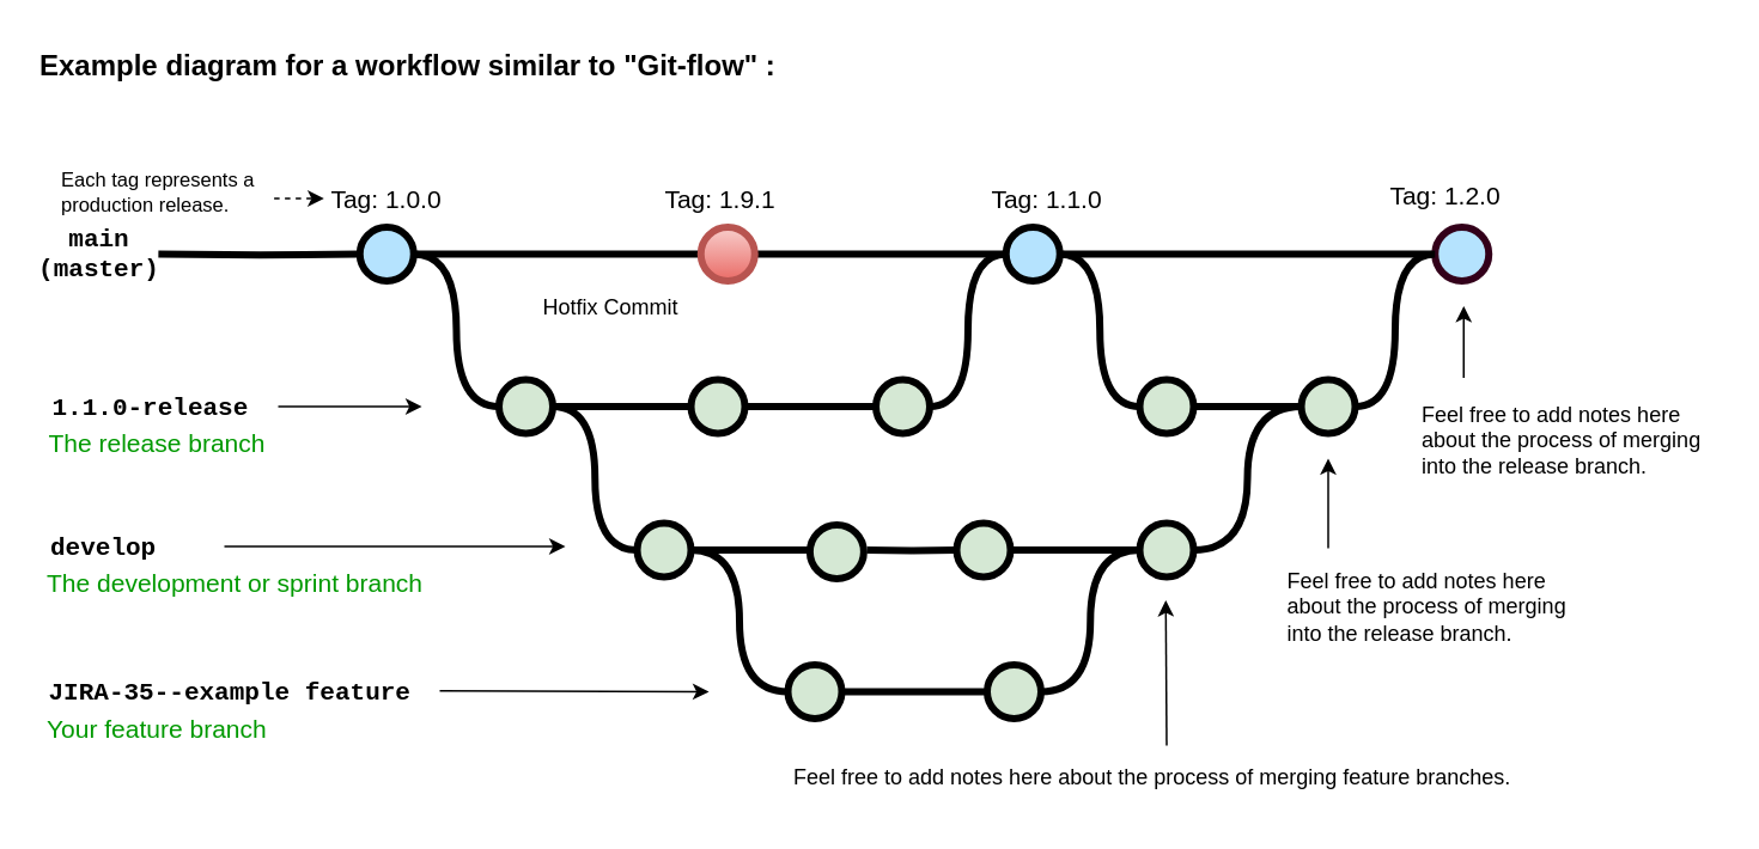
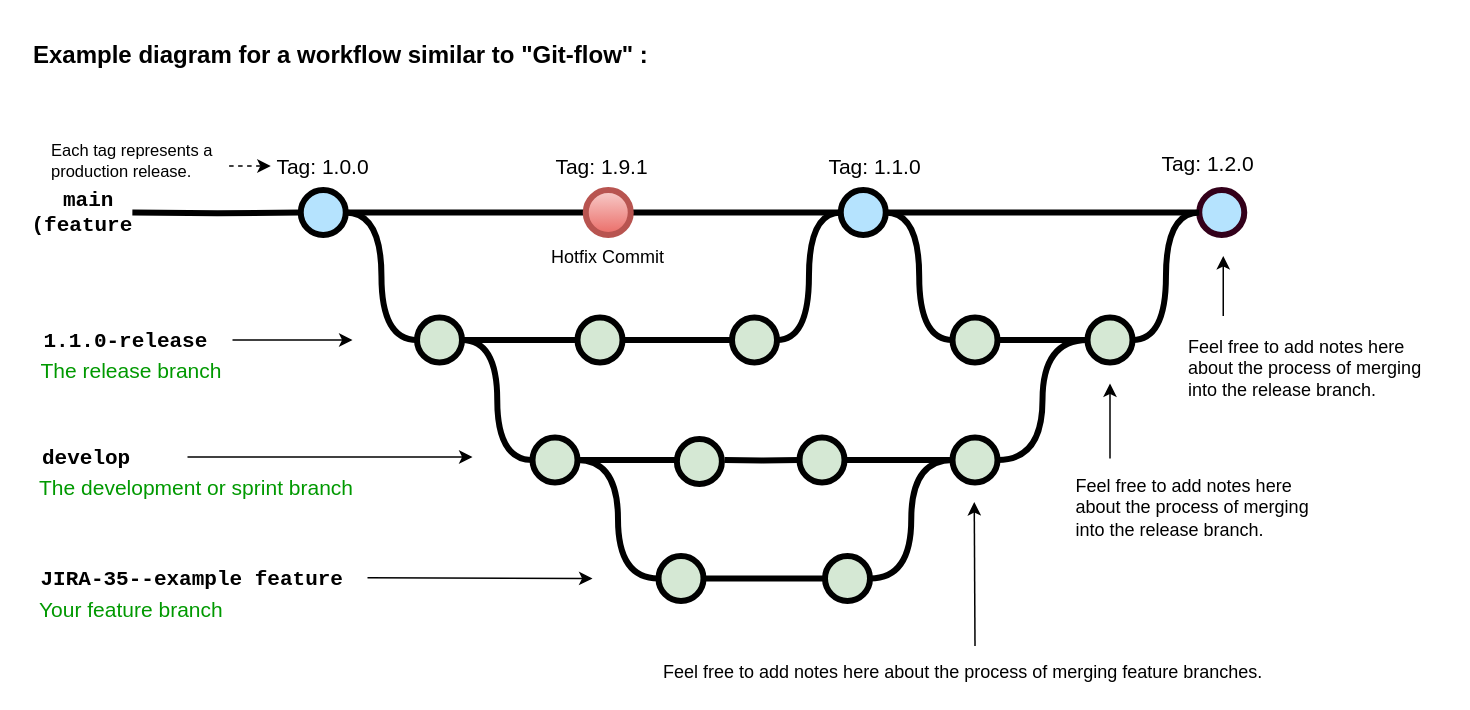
- <mxCell id="11" value="main&lt;br&gt;(master)" style="text;html=1;strokeColor=none;fillColor=none;align=center;verticalAlign=middle;whiteSpace=wrap;overflow=hidden;fontSize=14;fontStyle=1;fontFamily=Courier New;" parent="1" vertex="1"><mxGeometry x="20" y="120" width="70" height="42" as="geometry" /></mxCell>
+ <mxCell id="11" value="main&lt;br&gt;(feature)" style="text;html=1;strokeColor=none;fillColor=none;align=center;verticalAlign=middle;whiteSpace=wrap;overflow=hidden;fontSize=14;fontStyle=1;fontFamily=Courier New;" parent="1" vertex="1"><mxGeometry x="20" y="120" width="70" height="42" as="geometry" /></mxCell>
- <mxCell id="2" value="Hotfix Commit" style="text;html=1;strokeColor=none;fillColor=none;align=center;verticalAlign=middle;whiteSpace=wrap;overflow=hidden;" parent="1" vertex="1"><mxGeometry x="300" y="156" width="80" height="30" as="geometry" /></mxCell>
+ <mxCell id="2" value="Hotfix Commit" style="text;html=1;strokeColor=none;fillColor=none;align=center;verticalAlign=middle;whiteSpace=wrap;overflow=hidden;" parent="1" vertex="1"><mxGeometry x="365" y="156" width="80" height="30" as="geometry" /></mxCell>
- <mxCell id="50" value="&lt;div style=&quot;&quot;&gt;&lt;span&gt;Feel free to add notes here about the process of merging feature branches.&lt;/span&gt;&lt;/div&gt;" style="text;html=1;strokeColor=none;fillColor=none;align=left;verticalAlign=middle;whiteSpace=wrap;overflow=hidden;fontSize=12;fontStyle=0;fontColor=#000000;" parent="1" vertex="1"><mxGeometry x="440.38" y="415" width="418.25" height="36" as="geometry" /></mxCell>
+ <mxCell id="50" value="&lt;div style=&quot;&quot;&gt;&lt;span&gt;Feel free to add notes here about the process of merging feature branches.&lt;/span&gt;&lt;/div&gt;" style="text;html=1;strokeColor=none;fillColor=none;align=left;verticalAlign=middle;whiteSpace=wrap;overflow=hidden;fontSize=12;fontStyle=0;fontColor=#000000;" parent="1" vertex="1"><mxGeometry x="440.38" y="430" width="418.25" height="36" as="geometry" /></mxCell>
